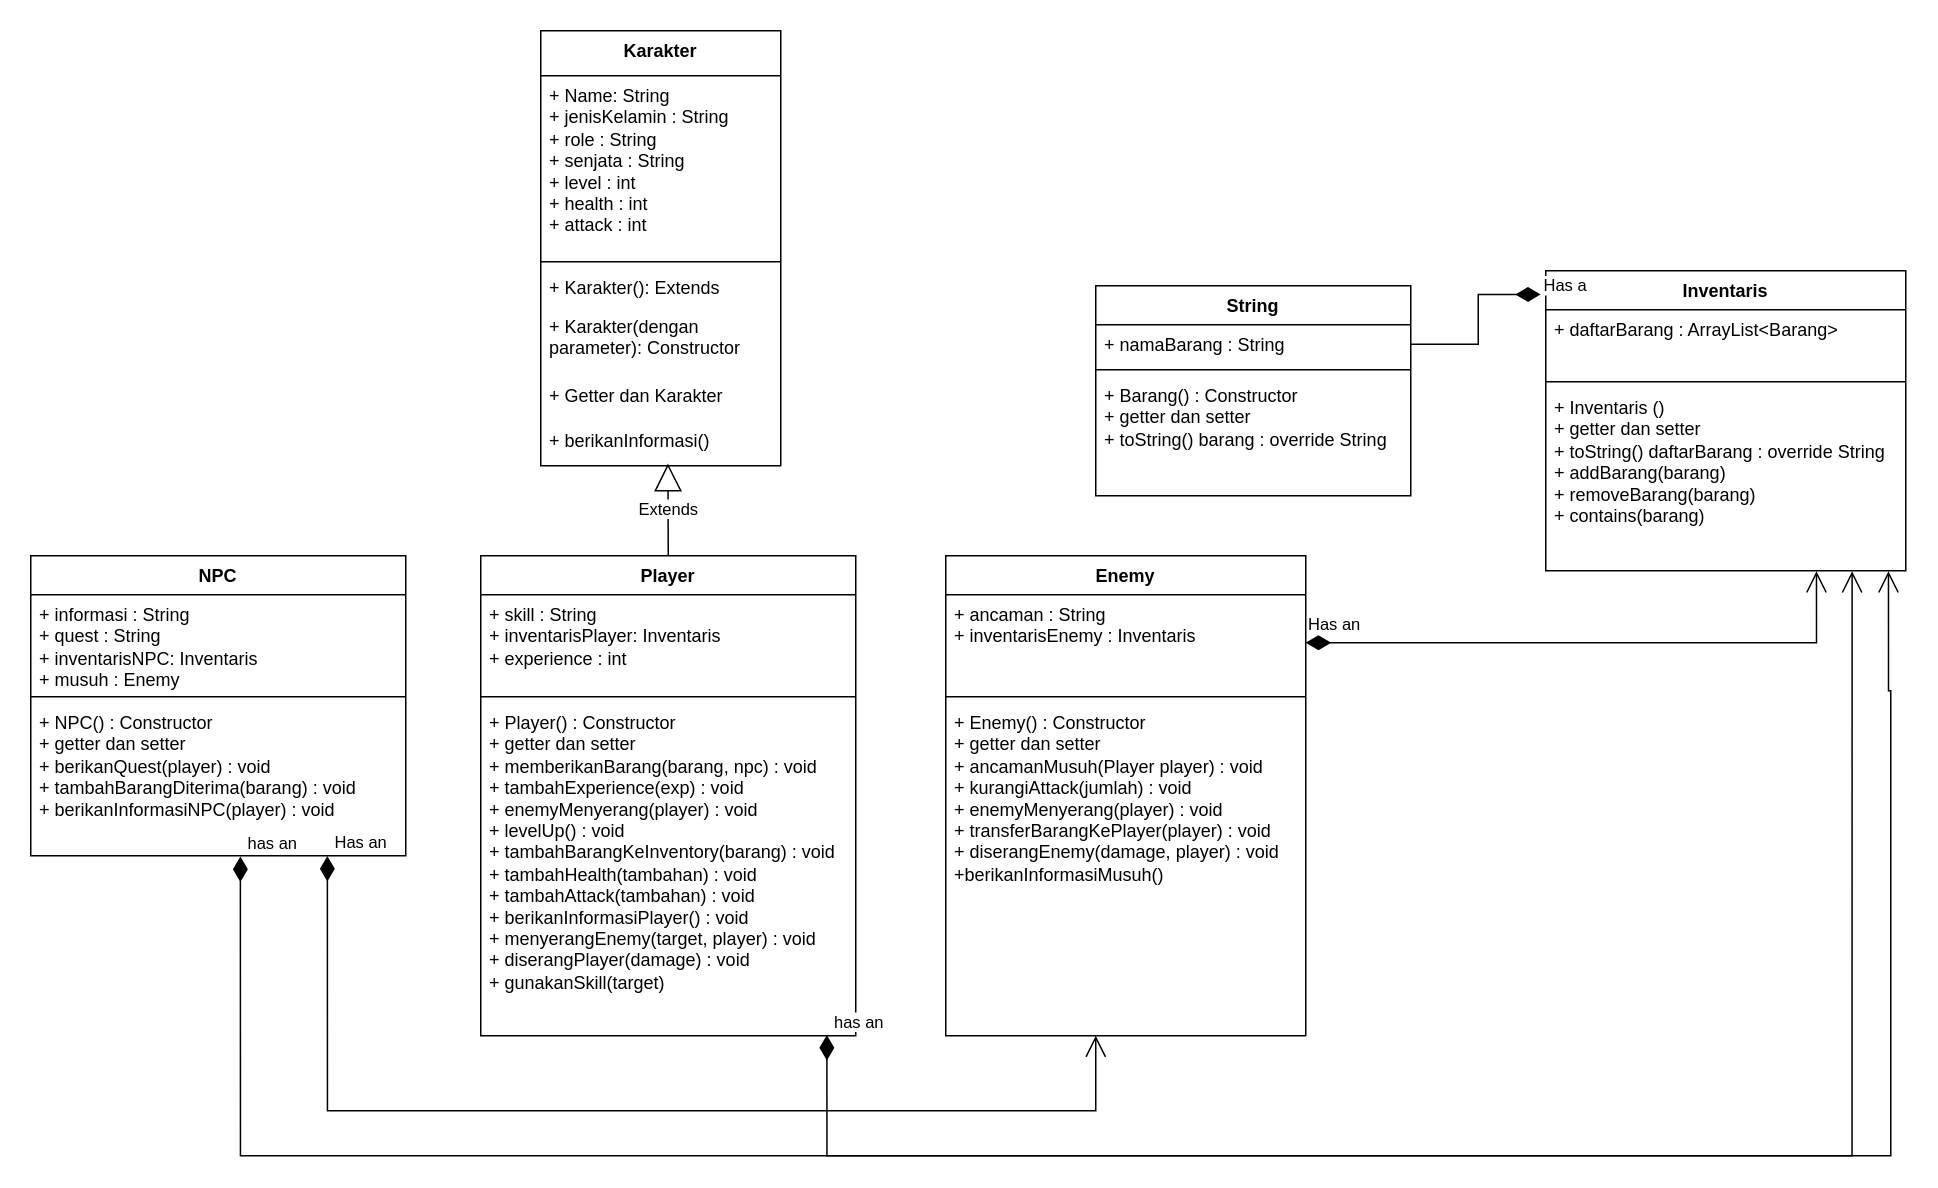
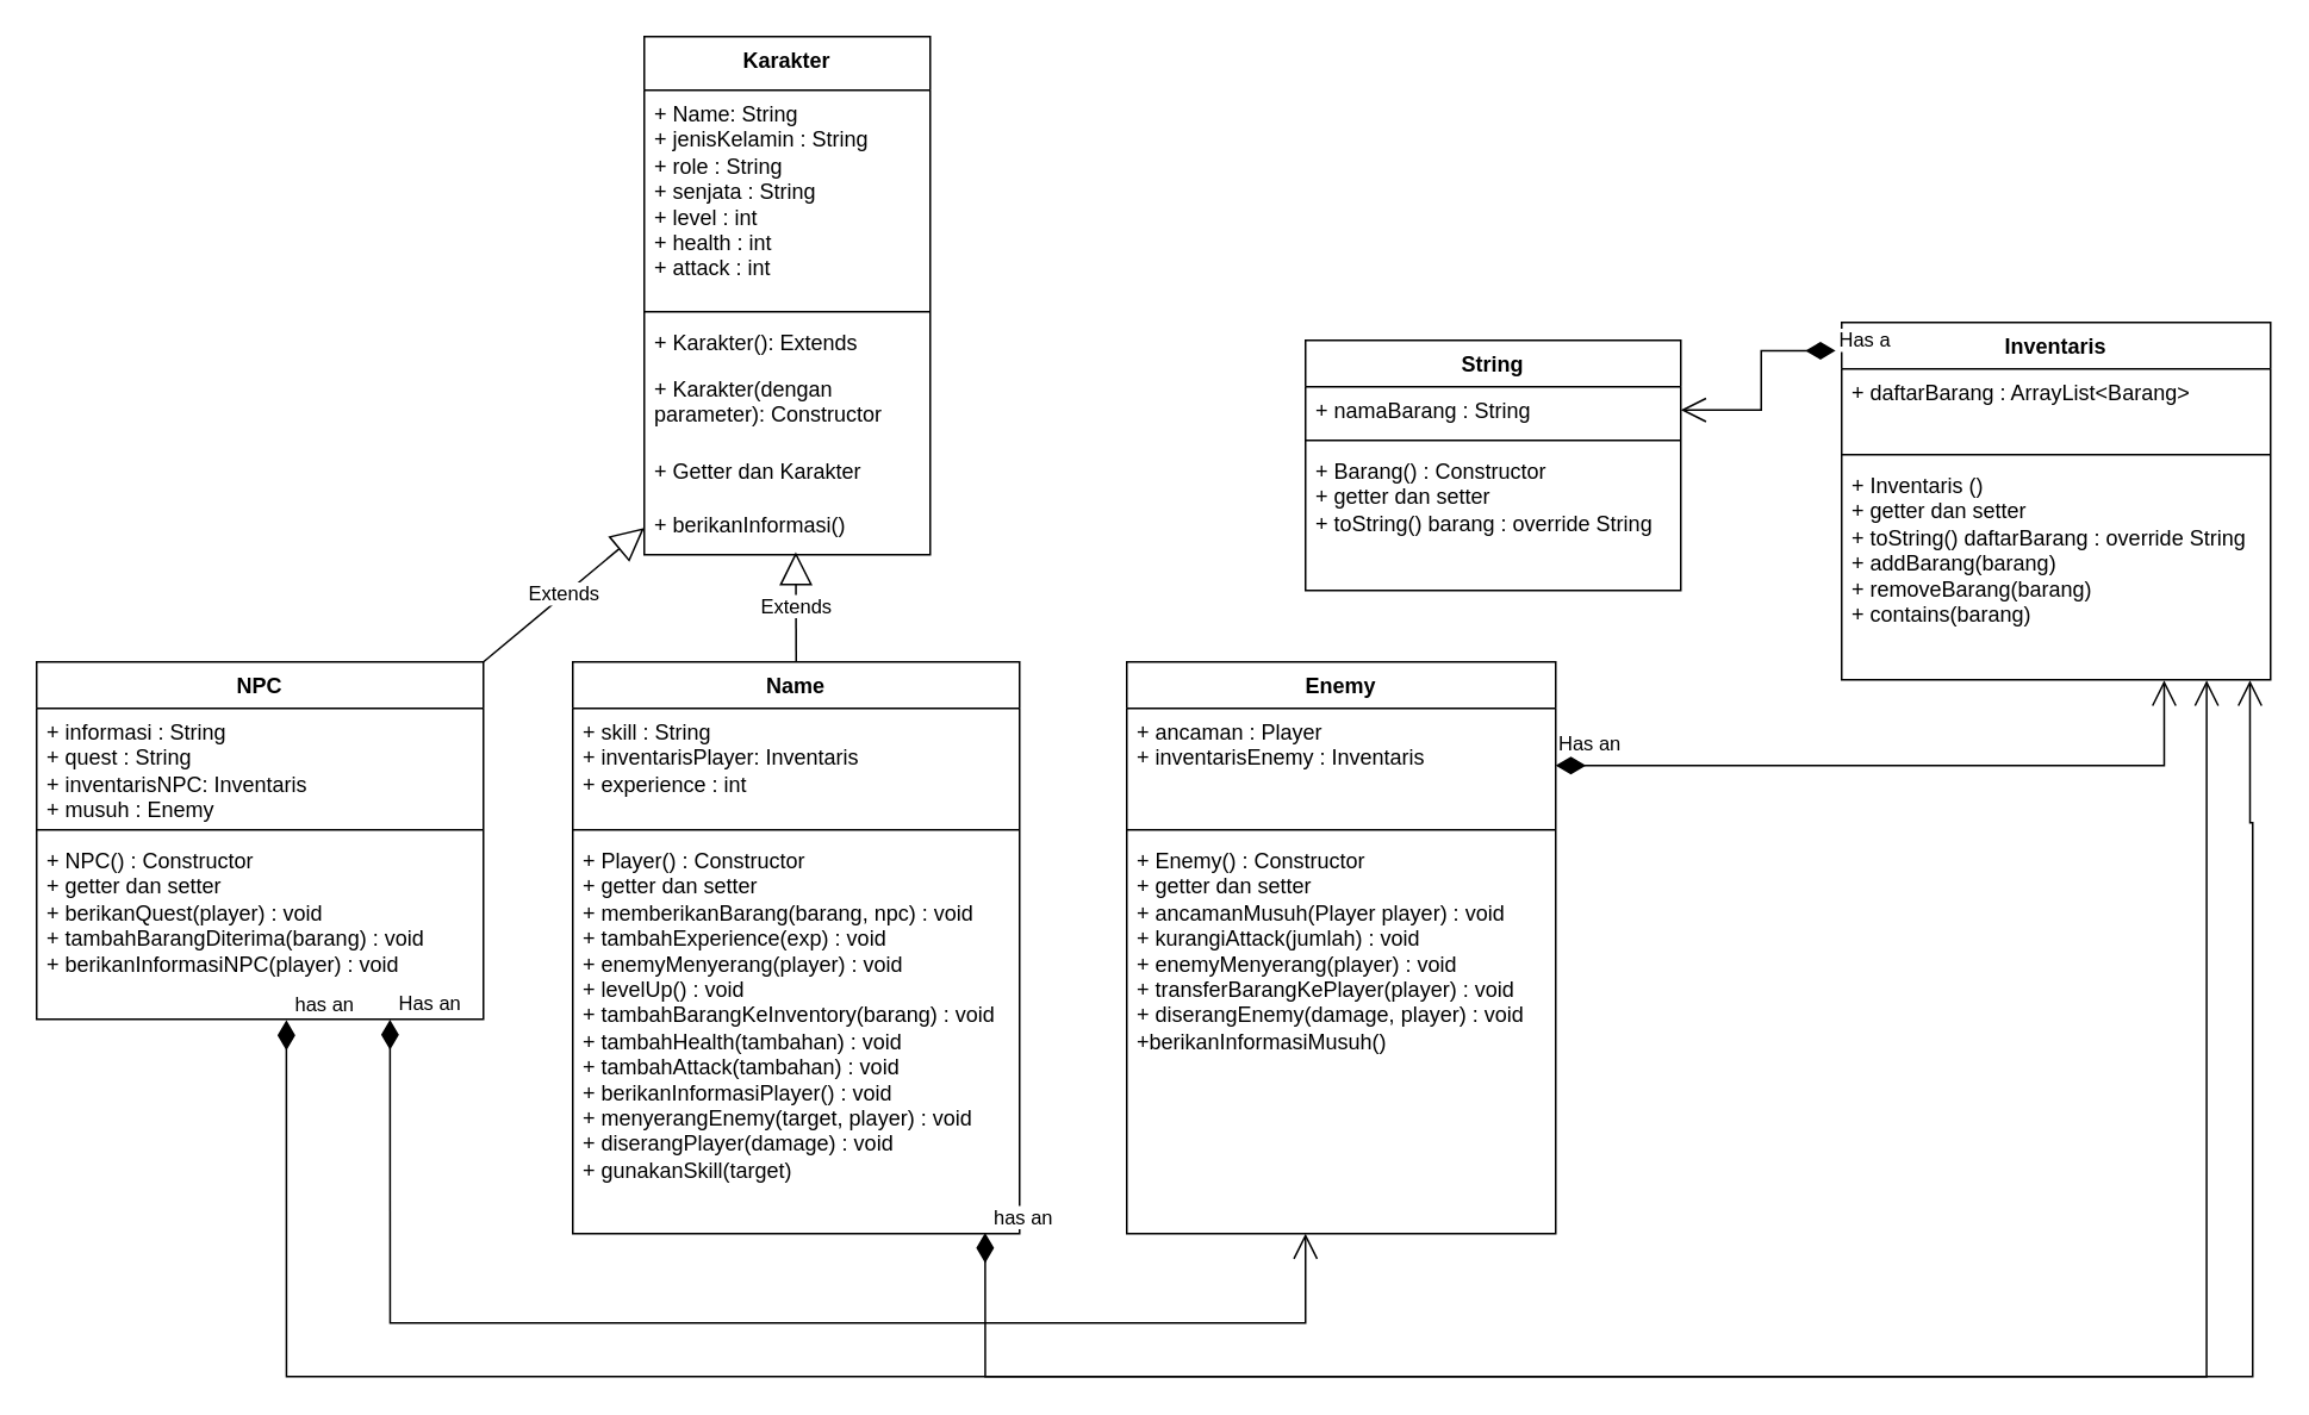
- <mxCell id="17" value="Has a" style="endArrow=none;html=1;endSize=12;startArrow=diamondThin;startSize=14;startFill=1;edgeStyle=orthogonalEdgeStyle;align=left;verticalAlign=bottom;rounded=0;exitX=-0.014;exitY=0.079;exitDx=0;exitDy=0;entryX=1;entryY=0.5;entryDx=0;entryDy=0;exitPerimeter=0;" parent="1" source="13" target="10" edge="1"><mxGeometry x="-1" y="3" relative="1" as="geometry"><mxPoint x="850" y="150" as="sourcePoint" /><mxPoint x="1010" y="150" as="targetPoint" /></mxGeometry></mxCell>
+ <mxCell id="17" value="Has a" style="endArrow=open;html=1;endSize=12;startArrow=diamondThin;startSize=14;startFill=1;edgeStyle=orthogonalEdgeStyle;align=left;verticalAlign=bottom;rounded=0;exitX=-0.014;exitY=0.079;exitDx=0;exitDy=0;entryX=1;entryY=0.5;entryDx=0;entryDy=0;exitPerimeter=0;" parent="1" source="13" target="10" edge="1"><mxGeometry x="-1" y="3" relative="1" as="geometry"><mxPoint x="850" y="150" as="sourcePoint" /><mxPoint x="1010" y="150" as="targetPoint" /></mxGeometry></mxCell>
+ <mxCell id="34" value="Extends" style="endArrow=block;endSize=16;endFill=0;html=1;rounded=0;exitX=1;exitY=0;exitDx=0;exitDy=0;entryX=0;entryY=0.5;entryDx=0;entryDy=0;" parent="1" source="29" target="8" edge="1"><mxGeometry width="160" relative="1" as="geometry"><mxPoint x="330" y="330" as="sourcePoint" /><mxPoint x="490" y="330" as="targetPoint" /></mxGeometry></mxCell>
- <mxCell id="22" value="Player" style="swimlane;fontStyle=1;align=center;verticalAlign=top;childLayout=stackLayout;horizontal=1;startSize=26;horizontalStack=0;resizeParent=1;resizeParentMax=0;resizeLast=0;collapsible=1;marginBottom=0;whiteSpace=wrap;html=1;" parent="1" vertex="1"><mxGeometry x="320" y="370" width="250" height="320" as="geometry" /></mxCell>
+ <mxCell id="22" value="Name" style="swimlane;fontStyle=1;align=center;verticalAlign=top;childLayout=stackLayout;horizontal=1;startSize=26;horizontalStack=0;resizeParent=1;resizeParentMax=0;resizeLast=0;collapsible=1;marginBottom=0;whiteSpace=wrap;html=1;" parent="1" vertex="1"><mxGeometry x="320" y="370" width="250" height="320" as="geometry" /></mxCell>
- <mxCell id="19" value="+ ancaman : String&lt;div&gt;+ inventarisEnemy : Inventaris&lt;/div&gt;" style="text;strokeColor=none;fillColor=none;align=left;verticalAlign=top;spacingLeft=4;spacingRight=4;overflow=hidden;rotatable=0;points=[[0,0.5],[1,0.5]];portConstraint=eastwest;whiteSpace=wrap;html=1;" parent="18" vertex="1"><mxGeometry y="26" width="240" height="64" as="geometry" /></mxCell>
+ <mxCell id="19" value="+ ancaman : Player&lt;div&gt;+ inventarisEnemy : Inventaris&lt;/div&gt;" style="text;strokeColor=none;fillColor=none;align=left;verticalAlign=top;spacingLeft=4;spacingRight=4;overflow=hidden;rotatable=0;points=[[0,0.5],[1,0.5]];portConstraint=eastwest;whiteSpace=wrap;html=1;" parent="18" vertex="1"><mxGeometry y="26" width="240" height="64" as="geometry" /></mxCell>
